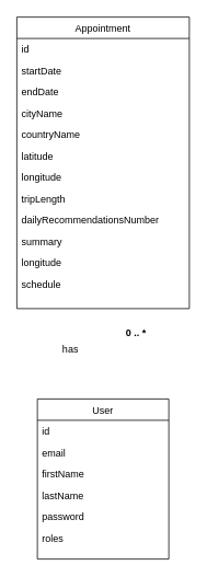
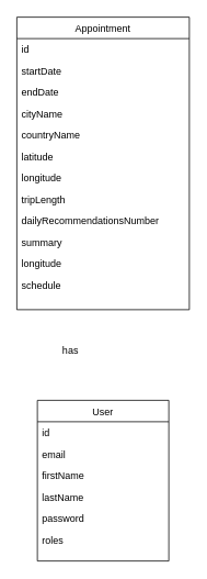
- <mxCell id="23" value="&lt;b&gt;0 .. *&lt;/b&gt;" style="text;html=1;align=center;verticalAlign=middle;resizable=0;points=[];autosize=1;strokeColor=none;fillColor=none;" parent="1" vertex="1"><mxGeometry x="140" y="390" width="50" height="30" as="geometry" /></mxCell>
